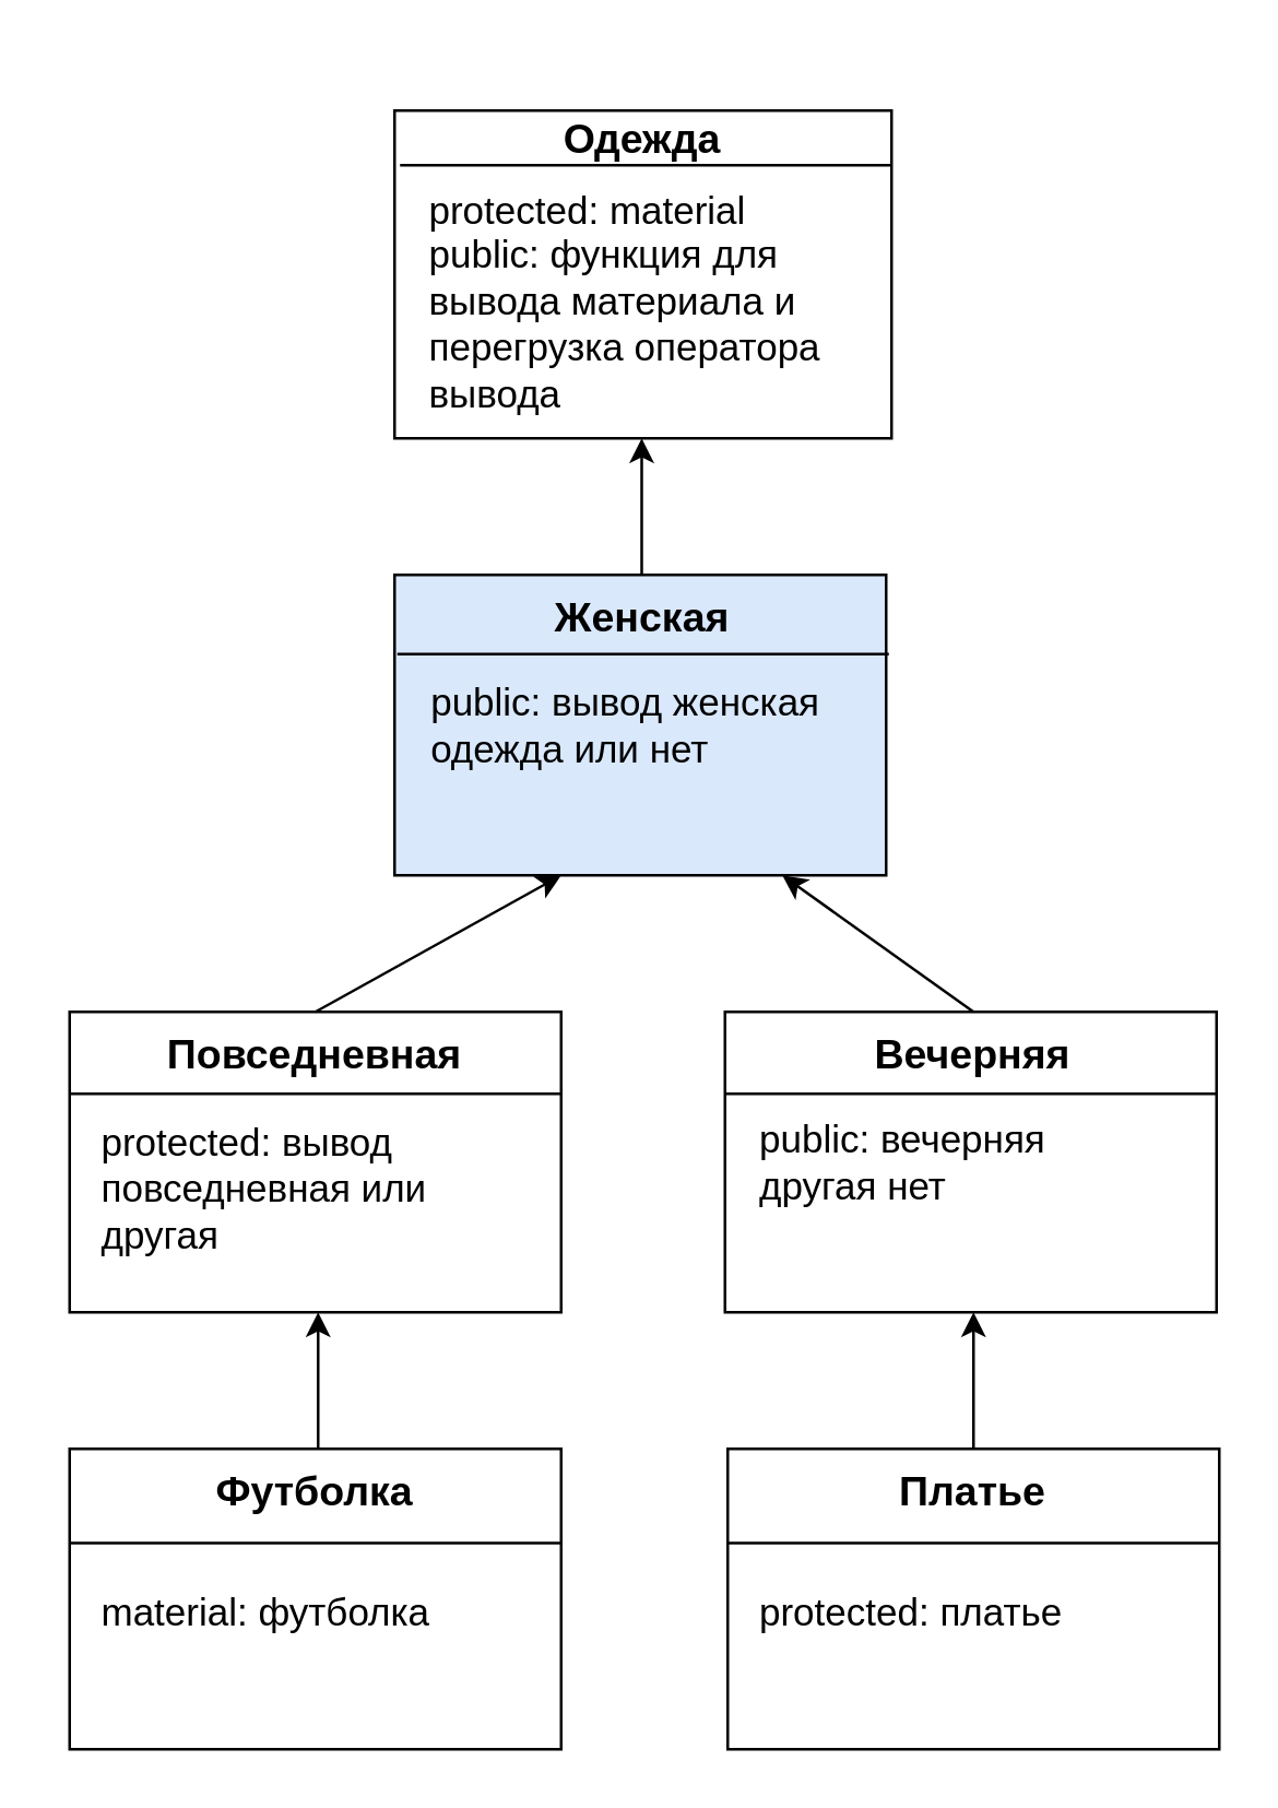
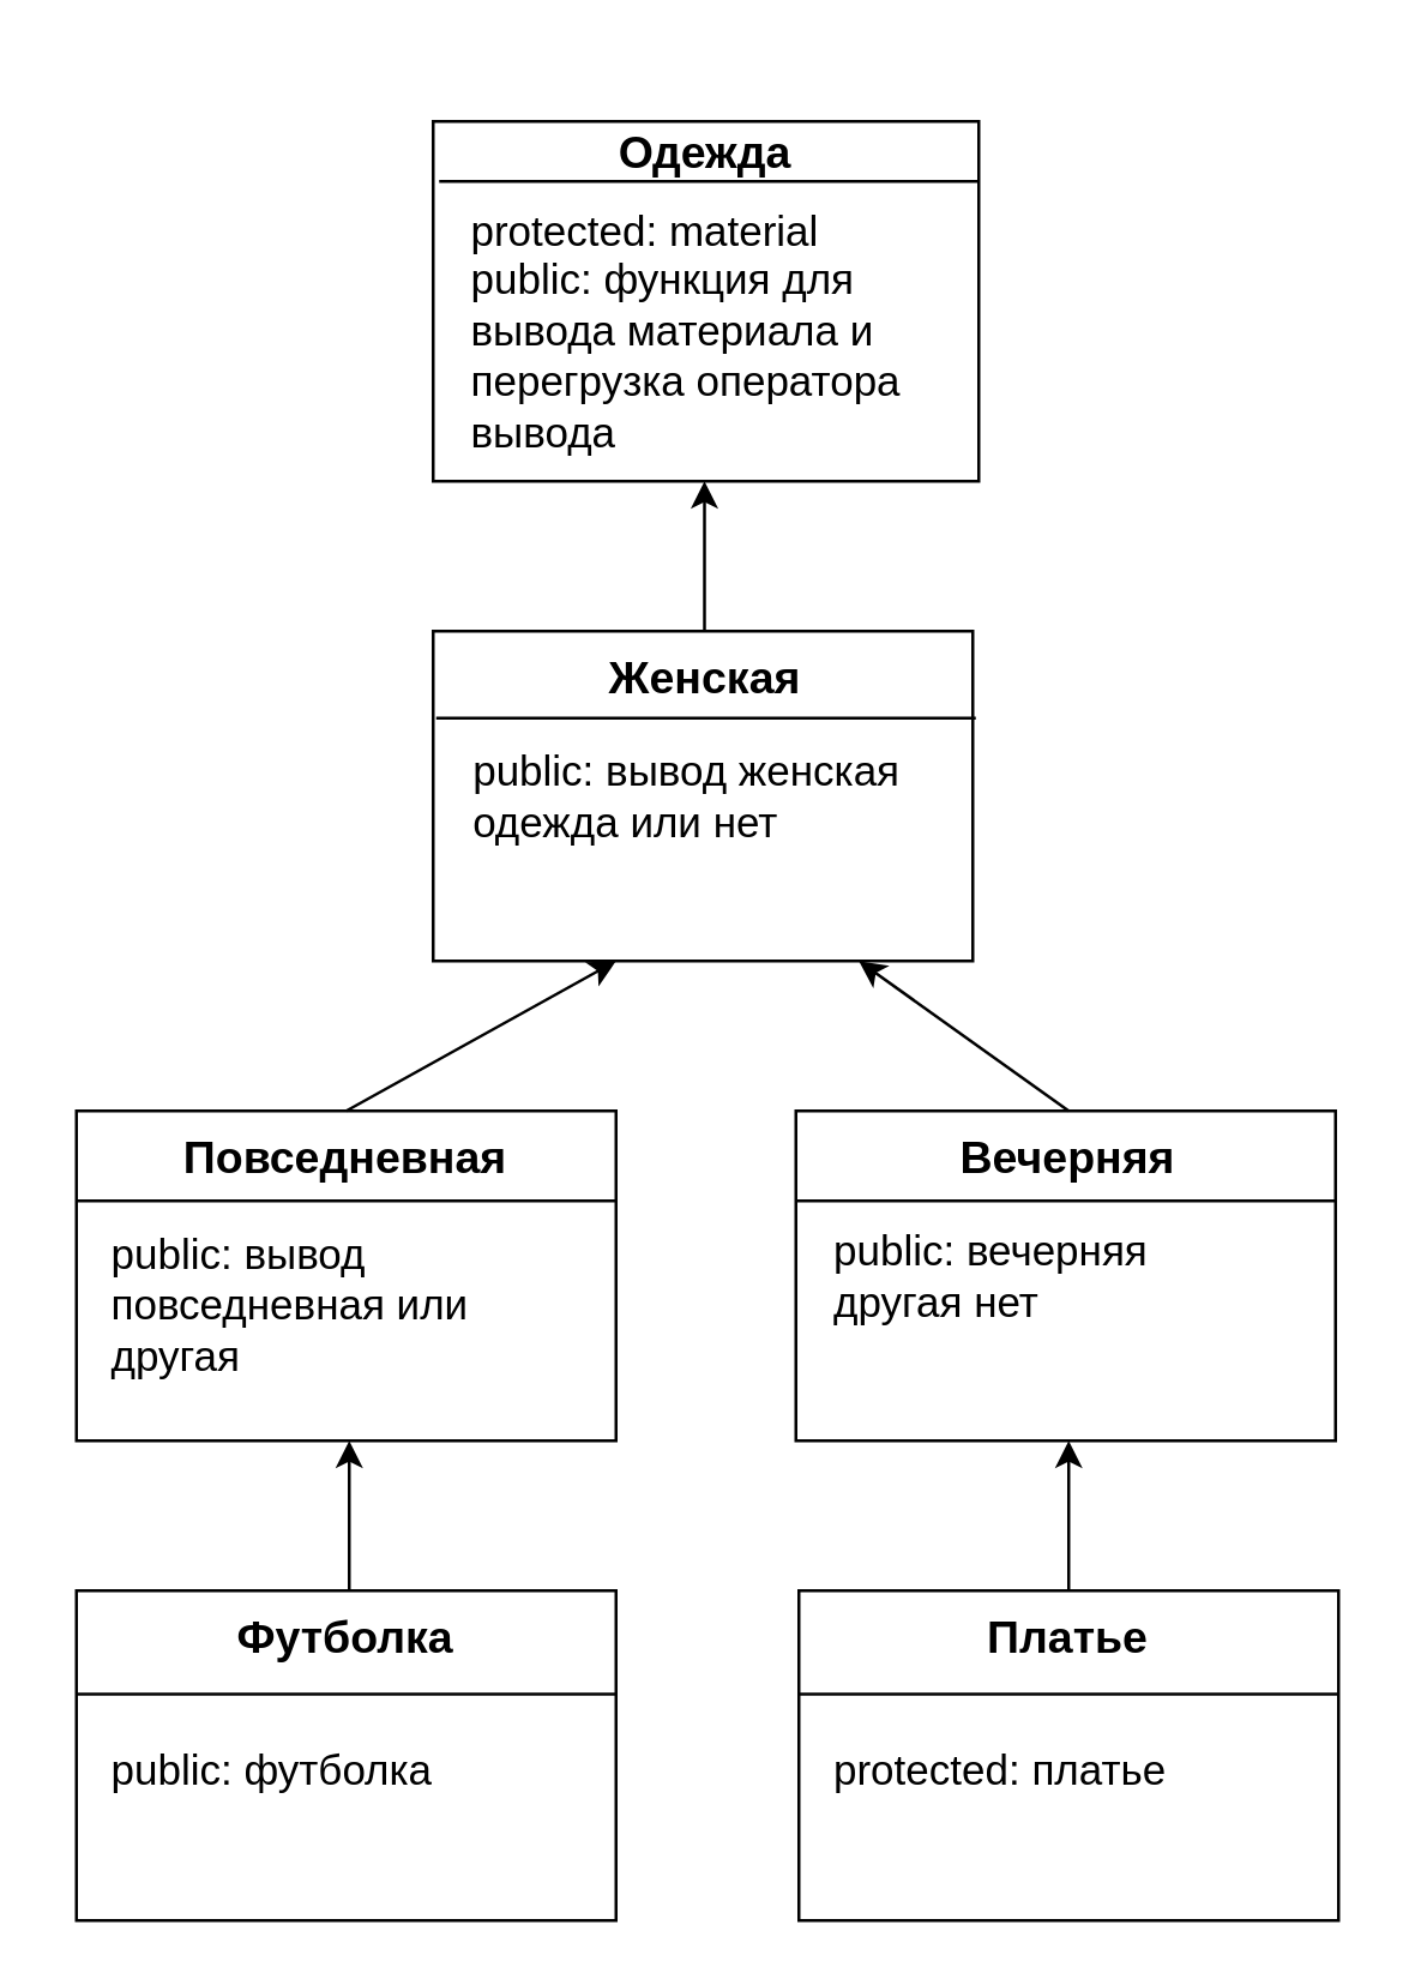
- <mxCell id="6" value="&lt;font style=&quot;font-size: 14px;&quot;&gt;&amp;nbsp; &amp;nbsp;public: вывод женская&amp;nbsp; &amp;nbsp; &amp;nbsp; &amp;nbsp; &amp;nbsp;одежда или нет&lt;/font&gt;" style="rounded=0;whiteSpace=wrap;html=1;align=left;fillColor=#dae8fc;" parent="1" vertex="1"><mxGeometry x="144" y="210" width="180" height="110" as="geometry" /></mxCell>
+ <mxCell id="6" value="&lt;font style=&quot;font-size: 14px;&quot;&gt;&amp;nbsp; &amp;nbsp;public: вывод женская&amp;nbsp; &amp;nbsp; &amp;nbsp; &amp;nbsp; &amp;nbsp;одежда или нет&lt;/font&gt;" style="rounded=0;whiteSpace=wrap;html=1;align=left;" parent="1" vertex="1"><mxGeometry x="144" y="210" width="180" height="110" as="geometry" /></mxCell>
- <mxCell id="16" value="&lt;font style=&quot;font-size: 14px;&quot;&gt;protected: вывод повседневная или другая&lt;/font&gt;" style="text;html=1;align=left;verticalAlign=middle;whiteSpace=wrap;rounded=0;" vertex="1" parent="1"><mxGeometry x="35" y="400" width="141" height="70" as="geometry" /></mxCell>
+ <mxCell id="16" value="&lt;font style=&quot;font-size: 14px;&quot;&gt;public: вывод повседневная или другая&lt;/font&gt;" style="text;html=1;align=left;verticalAlign=middle;whiteSpace=wrap;rounded=0;" vertex="1" parent="1"><mxGeometry x="35" y="400" width="141" height="70" as="geometry" /></mxCell>
- <mxCell id="28" value="&lt;font style=&quot;font-size: 14px;&quot;&gt;material: футболка&lt;/font&gt;" style="text;html=1;align=left;verticalAlign=middle;whiteSpace=wrap;rounded=0;" vertex="1" parent="1"><mxGeometry x="35" y="560" width="130" height="60" as="geometry" /></mxCell>
+ <mxCell id="28" value="&lt;font style=&quot;font-size: 14px;&quot;&gt;public: футболка&lt;/font&gt;" style="text;html=1;align=left;verticalAlign=middle;whiteSpace=wrap;rounded=0;" vertex="1" parent="1"><mxGeometry x="35" y="560" width="130" height="60" as="geometry" /></mxCell>
